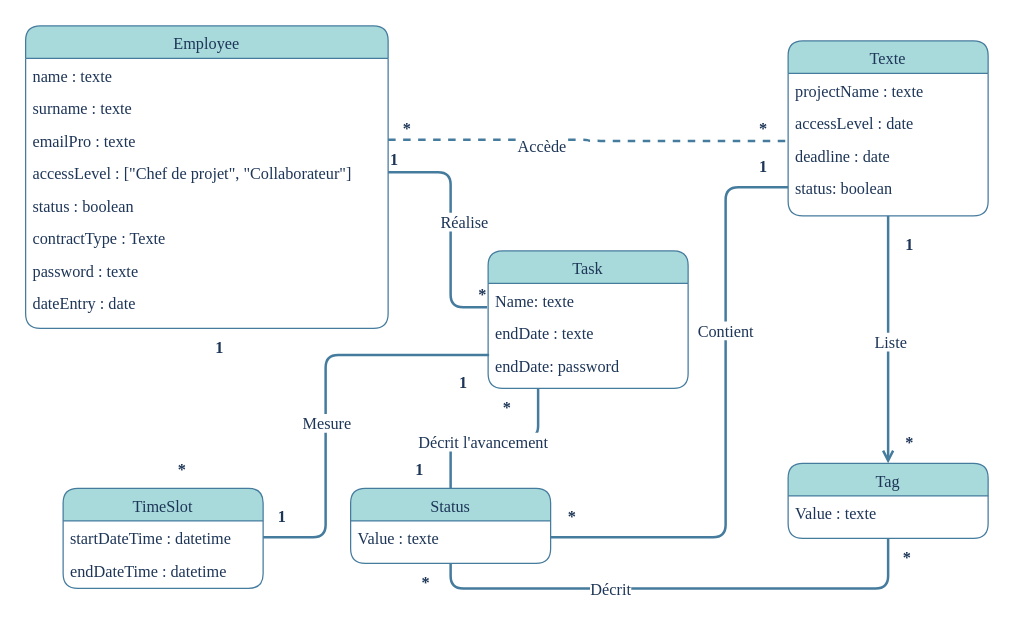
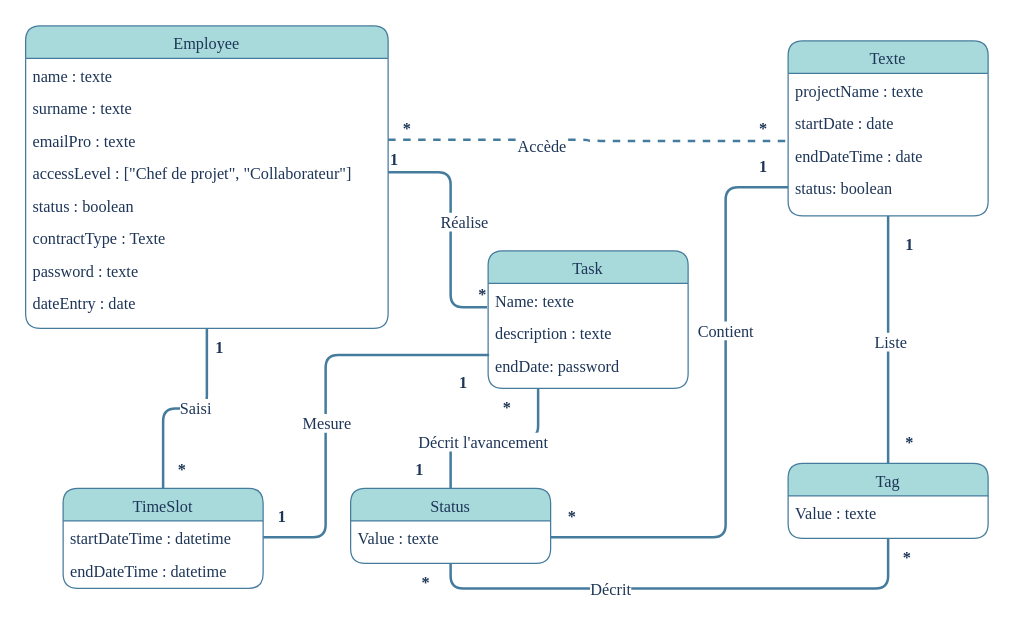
- <mxCell id="21" value="accessLevel : date" style="text;align=left;verticalAlign=top;spacingLeft=4;spacingRight=4;overflow=hidden;rotatable=0;points=[[0,0.5],[1,0.5]];portConstraint=eastwest;rounded=1;shadow=0;html=0;fontSize=13;fontStyle=0;fontFamily=Tahoma;labelBorderColor=none;labelBackgroundColor=none;fontColor=#1D3557;" parent="19" vertex="1"><mxGeometry y="52" width="160" height="26" as="geometry" /></mxCell>
+ <mxCell id="21" value="startDate : date" style="text;align=left;verticalAlign=top;spacingLeft=4;spacingRight=4;overflow=hidden;rotatable=0;points=[[0,0.5],[1,0.5]];portConstraint=eastwest;rounded=1;shadow=0;html=0;fontSize=13;fontStyle=0;fontFamily=Tahoma;labelBorderColor=none;labelBackgroundColor=none;fontColor=#1D3557;" parent="19" vertex="1"><mxGeometry y="52" width="160" height="26" as="geometry" /></mxCell>
- <mxCell id="22" value="deadline : date" style="text;align=left;verticalAlign=top;spacingLeft=4;spacingRight=4;overflow=hidden;rotatable=0;points=[[0,0.5],[1,0.5]];portConstraint=eastwest;rounded=1;shadow=0;html=0;fontSize=13;fontStyle=0;fontFamily=Tahoma;labelBorderColor=none;labelBackgroundColor=none;fontColor=#1D3557;" parent="19" vertex="1"><mxGeometry y="78" width="160" height="26" as="geometry" /></mxCell>
+ <mxCell id="22" value="endDateTime : date" style="text;align=left;verticalAlign=top;spacingLeft=4;spacingRight=4;overflow=hidden;rotatable=0;points=[[0,0.5],[1,0.5]];portConstraint=eastwest;rounded=1;shadow=0;html=0;fontSize=13;fontStyle=0;fontFamily=Tahoma;labelBorderColor=none;labelBackgroundColor=none;fontColor=#1D3557;" parent="19" vertex="1"><mxGeometry y="78" width="160" height="26" as="geometry" /></mxCell>
- <mxCell id="15" value="endDate : texte" style="text;align=left;verticalAlign=top;spacingLeft=4;spacingRight=4;overflow=hidden;rotatable=0;points=[[0,0.5],[1,0.5]];portConstraint=eastwest;rounded=1;shadow=0;html=0;fontSize=13;fontStyle=0;fontFamily=Tahoma;labelBorderColor=none;labelBackgroundColor=none;fontColor=#1D3557;" parent="13" vertex="1"><mxGeometry y="52" width="160" height="26" as="geometry" /></mxCell>
+ <mxCell id="15" value="description : texte" style="text;align=left;verticalAlign=top;spacingLeft=4;spacingRight=4;overflow=hidden;rotatable=0;points=[[0,0.5],[1,0.5]];portConstraint=eastwest;rounded=1;shadow=0;html=0;fontSize=13;fontStyle=0;fontFamily=Tahoma;labelBorderColor=none;labelBackgroundColor=none;fontColor=#1D3557;" parent="13" vertex="1"><mxGeometry y="52" width="160" height="26" as="geometry" /></mxCell>
+ <mxCell id="2" style="edgeStyle=orthogonalEdgeStyle;rounded=1;orthogonalLoop=1;jettySize=auto;html=1;exitX=0.5;exitY=1;exitDx=0;exitDy=0;entryX=0.5;entryY=0;entryDx=0;entryDy=0;endArrow=none;endFill=0;fontSize=13;fontStyle=0;fontFamily=Tahoma;labelBorderColor=none;labelBackgroundColor=none;fontColor=default;strokeColor=#457B9D;strokeWidth=2;" edge="1" parent="1" source="4" target="32"><mxGeometry relative="1" as="geometry" /></mxCell>
+ <mxCell id="3" value="Saisi" style="edgeLabel;html=1;align=center;verticalAlign=middle;resizable=0;points=[];fontSize=13;fontStyle=0;fontFamily=Tahoma;labelBorderColor=none;rounded=1;labelBackgroundColor=default;fontColor=#1D3557;" vertex="1" connectable="0" parent="2"><mxGeometry x="-0.094" y="-1" relative="1" as="geometry"><mxPoint as="offset" /></mxGeometry></mxCell>
- <mxCell id="17" style="edgeStyle=orthogonalEdgeStyle;rounded=1;orthogonalLoop=1;jettySize=auto;html=1;exitX=0.5;exitY=1;exitDx=0;exitDy=0;entryX=0.5;entryY=0;entryDx=0;entryDy=0;endArrow=open;endFill=0;fontSize=13;fontStyle=0;fontFamily=Tahoma;labelBorderColor=none;labelBackgroundColor=none;fontColor=default;strokeColor=#457B9D;strokeWidth=2;" edge="1" parent="1" source="19" target="26"><mxGeometry relative="1" as="geometry" /></mxCell>
+ <mxCell id="17" style="edgeStyle=orthogonalEdgeStyle;rounded=1;orthogonalLoop=1;jettySize=auto;html=1;exitX=0.5;exitY=1;exitDx=0;exitDy=0;entryX=0.5;entryY=0;entryDx=0;entryDy=0;endArrow=none;endFill=0;fontSize=13;fontStyle=0;fontFamily=Tahoma;labelBorderColor=none;labelBackgroundColor=none;fontColor=default;strokeColor=#457B9D;strokeWidth=2;" edge="1" parent="1" source="19" target="26"><mxGeometry relative="1" as="geometry" /></mxCell>
